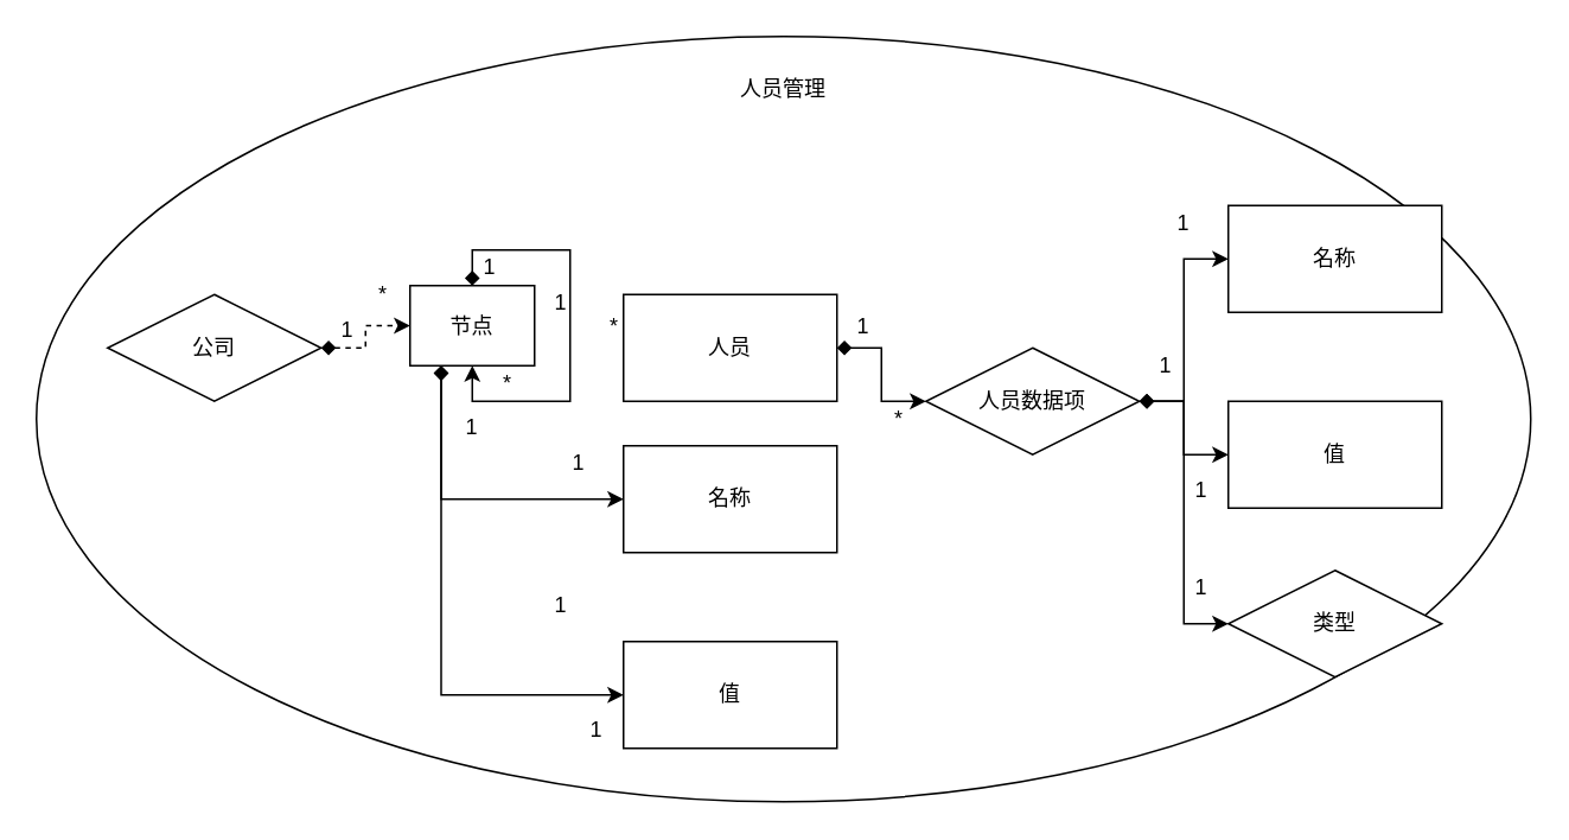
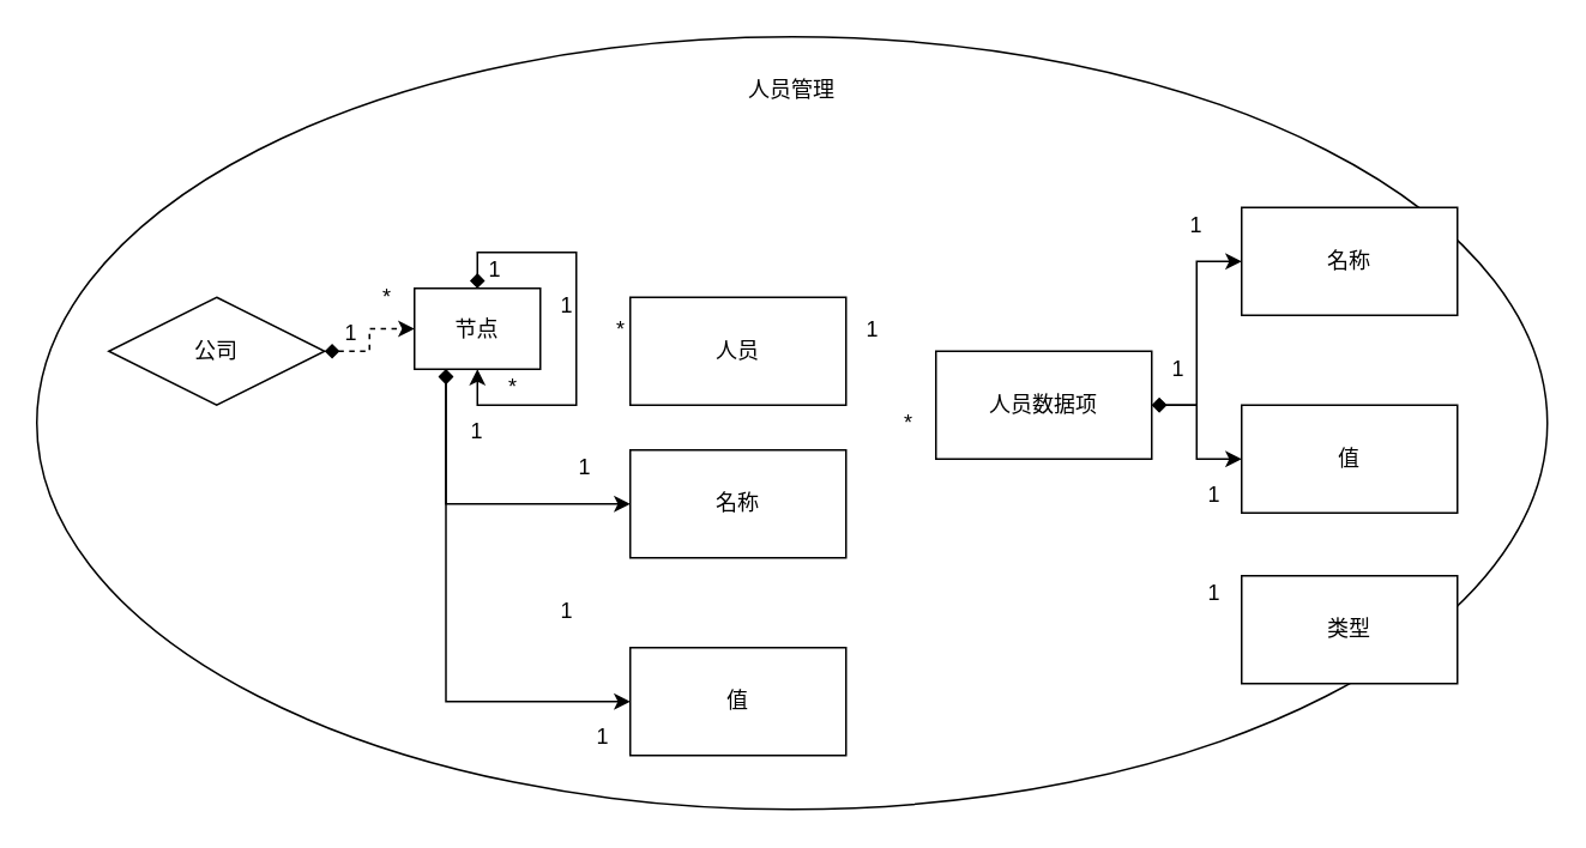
- <mxCell id="7" style="edgeStyle=orthogonalEdgeStyle;rounded=0;orthogonalLoop=1;jettySize=auto;html=1;entryX=0;entryY=0.5;entryDx=0;entryDy=0;startArrow=diamond;startFill=1;" edge="1" parent="1" source="6" target="9"><mxGeometry x="40" y="-30" as="geometry" /></mxCell>
- <mxCell id="9" value="人员数据项" style="rhombus;whiteSpace=wrap;html=1;" vertex="1" parent="1"><mxGeometry x="520" y="195" width="120" height="60" as="geometry" /></mxCell>
+ <mxCell id="9" value="人员数据项" style="rounded=0;whiteSpace=wrap;html=1;" vertex="1" parent="1"><mxGeometry x="520" y="195" width="120" height="60" as="geometry" /></mxCell>
- <mxCell id="8" style="edgeStyle=orthogonalEdgeStyle;rounded=0;orthogonalLoop=1;jettySize=auto;html=1;entryX=0;entryY=0.5;entryDx=0;entryDy=0;startArrow=diamond;startFill=1;" edge="1" parent="1" source="9" target="35"><mxGeometry relative="1" as="geometry" /></mxCell>
- <mxCell id="35" value="类型" style="rhombus;whiteSpace=wrap;html=1;" vertex="1" parent="1"><mxGeometry x="690" y="320" width="120" height="60" as="geometry" /></mxCell>
+ <mxCell id="35" value="类型" style="rounded=0;whiteSpace=wrap;html=1;" vertex="1" parent="1"><mxGeometry x="690" y="320" width="120" height="60" as="geometry" /></mxCell>
